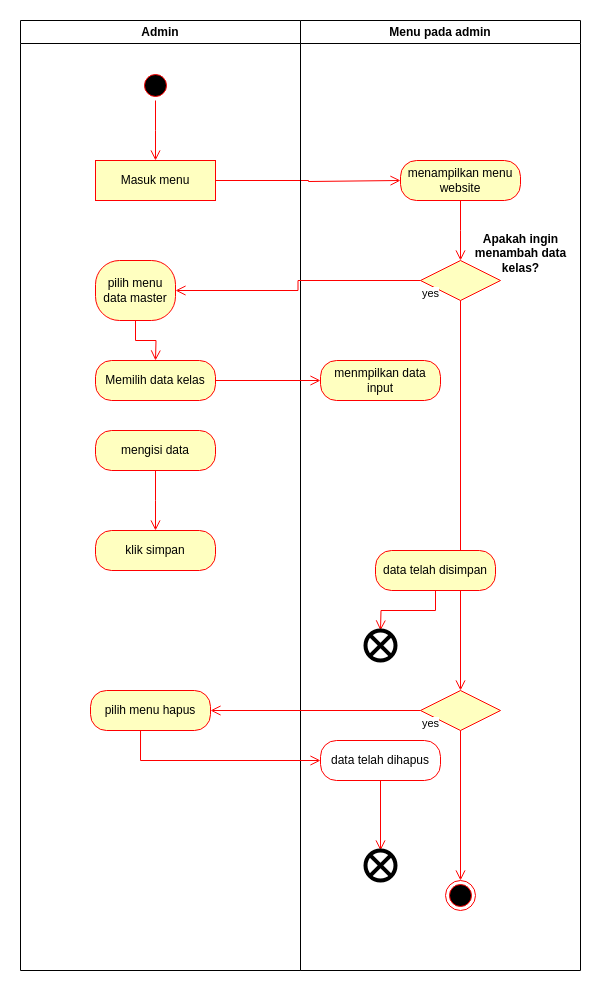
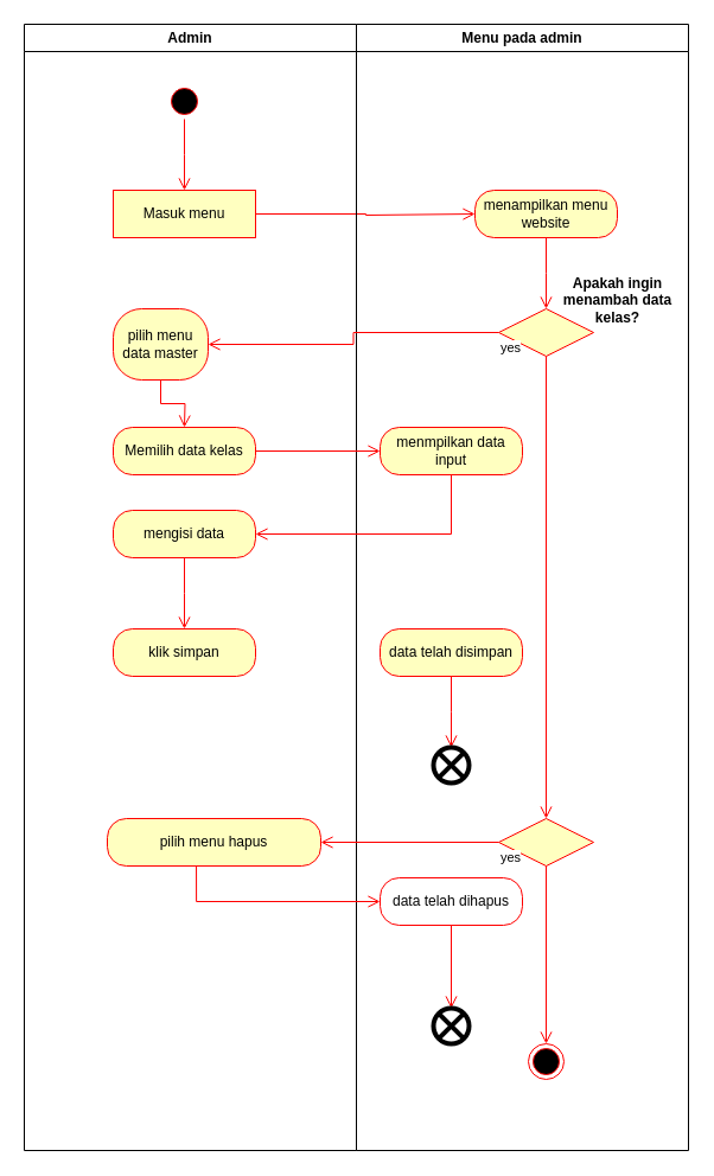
+ <mxCell id="32" value="" style="edgeStyle=orthogonalEdgeStyle;html=1;verticalAlign=bottom;endArrow=open;endSize=8;strokeColor=#ff0000;rounded=0;entryX=1;entryY=0.5;entryDx=0;entryDy=0;exitX=0.5;exitY=1;exitDx=0;exitDy=0;" edge="1" source="21" parent="1" target="11"><mxGeometry relative="1" as="geometry"><mxPoint x="380" y="463" as="targetPoint" /></mxGeometry></mxCell>
- <mxCell id="22" value="data telah disimpan" style="rounded=1;whiteSpace=wrap;html=1;arcSize=40;fontColor=#000000;fillColor=#ffffc0;strokeColor=#ff0000;" vertex="1" parent="14"><mxGeometry x="75" y="530" width="120" height="40" as="geometry" /></mxCell>
+ <mxCell id="22" value="data telah disimpan" style="rounded=1;whiteSpace=wrap;html=1;arcSize=40;fontColor=#000000;fillColor=#ffffc0;strokeColor=#ff0000;" vertex="1" parent="14"><mxGeometry x="20" y="510" width="120" height="40" as="geometry" /></mxCell>
- <mxCell id="13" value="pilih menu hapus" style="rounded=1;whiteSpace=wrap;html=1;arcSize=40;fontColor=#000000;fillColor=#ffffc0;strokeColor=#ff0000;" vertex="1" parent="2"><mxGeometry x="70" y="670" width="120" height="40" as="geometry" /></mxCell>
+ <mxCell id="13" value="pilih menu hapus" style="rounded=1;whiteSpace=wrap;html=1;arcSize=40;fontColor=#000000;fillColor=#ffffc0;strokeColor=#ff0000;" vertex="1" parent="2"><mxGeometry x="70" y="670" width="180" height="40" as="geometry" /></mxCell>
